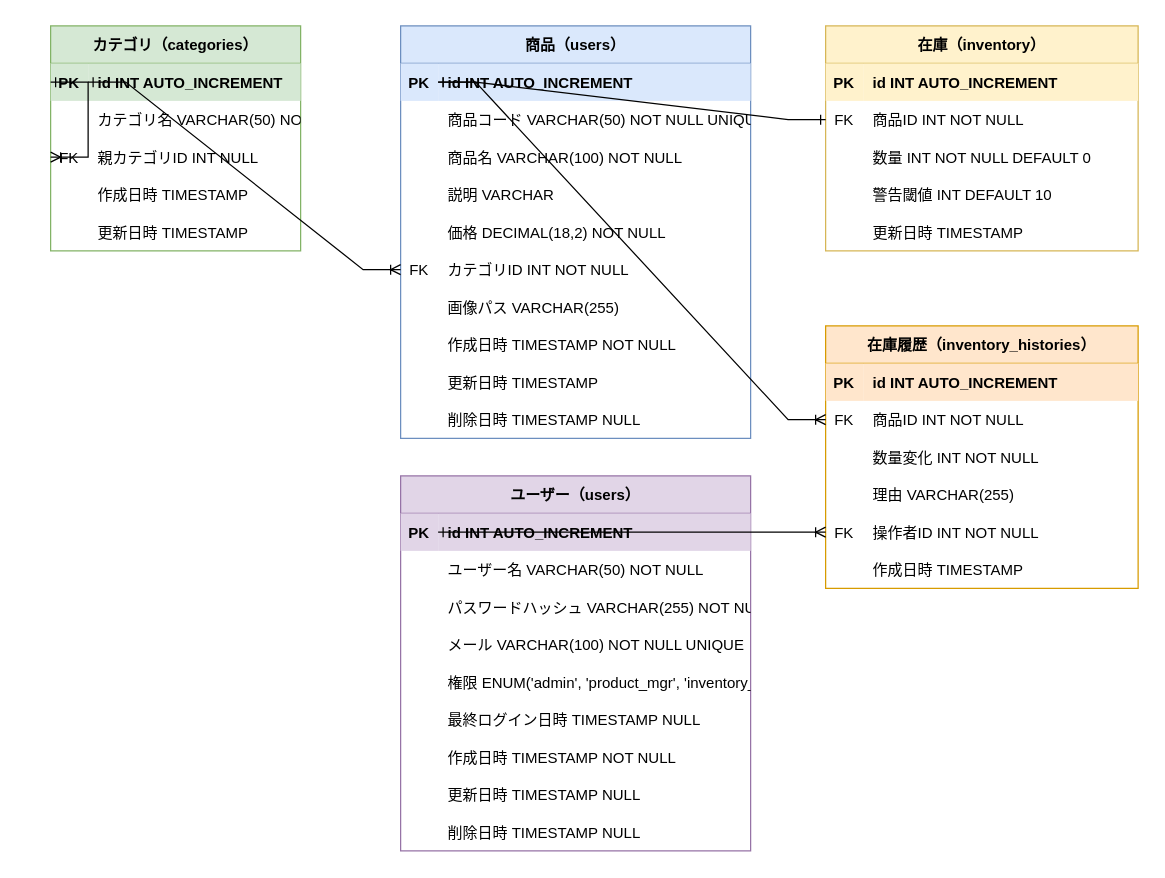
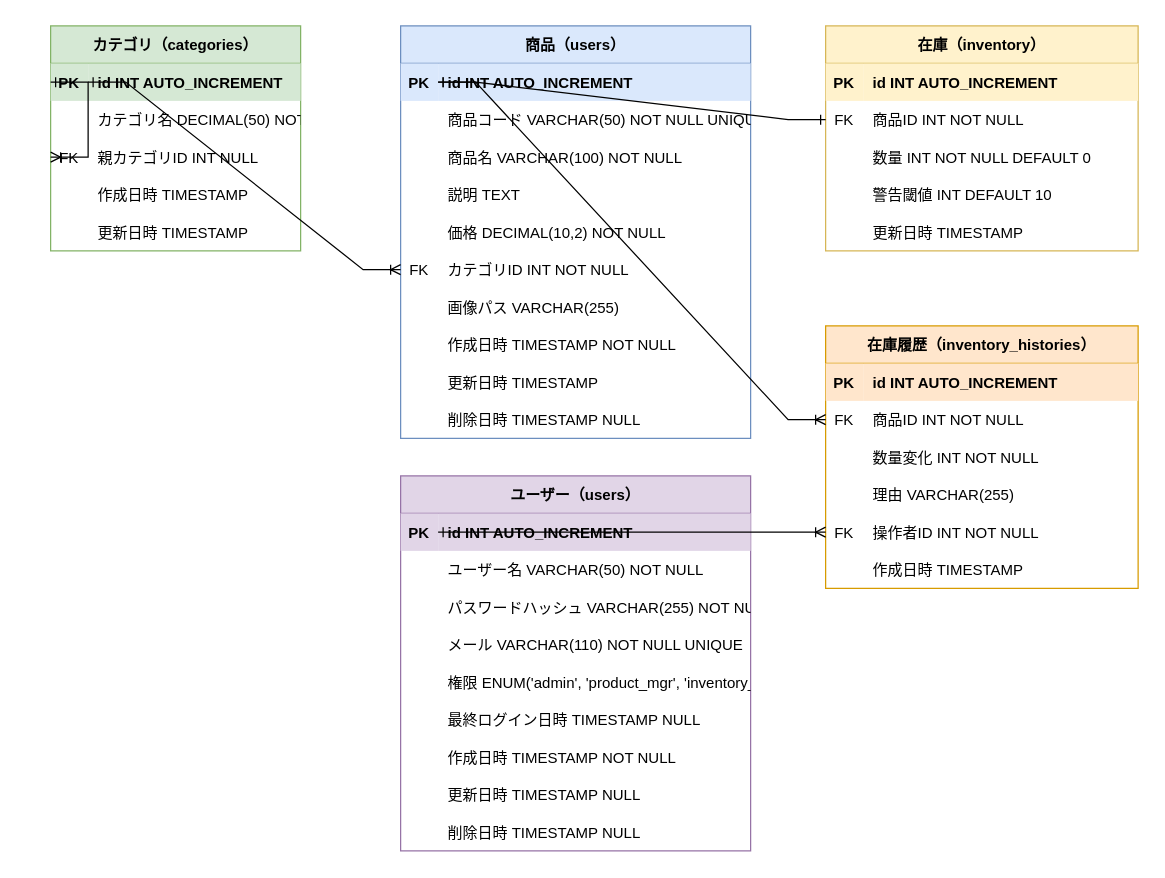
- <mxCell id="27" value="カテゴリ名 VARCHAR(50) NOT NULL" style="shape=partialRectangle;connectable=0;fillColor=none;top=0;left=0;bottom=0;right=0;align=left;spacingLeft=6;overflow=hidden;" parent="23" vertex="1"><mxGeometry x="30" y="60" width="170" height="30" as="geometry" /></mxCell>
+ <mxCell id="27" value="カテゴリ名 DECIMAL(50) NOT NULL" style="shape=partialRectangle;connectable=0;fillColor=none;top=0;left=0;bottom=0;right=0;align=left;spacingLeft=6;overflow=hidden;" parent="23" vertex="1"><mxGeometry x="30" y="60" width="170" height="30" as="geometry" /></mxCell>
- <mxCell id="10" value="説明 VARCHAR" style="shape=partialRectangle;connectable=0;fillColor=none;top=0;left=0;bottom=0;right=0;align=left;spacingLeft=6;overflow=hidden;" parent="2" vertex="1"><mxGeometry x="30" y="120" width="250" height="30" as="geometry" /></mxCell>
+ <mxCell id="10" value="説明 TEXT" style="shape=partialRectangle;connectable=0;fillColor=none;top=0;left=0;bottom=0;right=0;align=left;spacingLeft=6;overflow=hidden;" parent="2" vertex="1"><mxGeometry x="30" y="120" width="250" height="30" as="geometry" /></mxCell>
- <mxCell id="12" value="価格 DECIMAL(18,2) NOT NULL" style="shape=partialRectangle;connectable=0;fillColor=none;top=0;left=0;bottom=0;right=0;align=left;spacingLeft=6;overflow=hidden;" parent="2" vertex="1"><mxGeometry x="30" y="150" width="250" height="30" as="geometry" /></mxCell>
+ <mxCell id="12" value="価格 DECIMAL(10,2) NOT NULL" style="shape=partialRectangle;connectable=0;fillColor=none;top=0;left=0;bottom=0;right=0;align=left;spacingLeft=6;overflow=hidden;" parent="2" vertex="1"><mxGeometry x="30" y="150" width="250" height="30" as="geometry" /></mxCell>
- <mxCell id="66" value="メール VARCHAR(100) NOT NULL UNIQUE" style="shape=partialRectangle;connectable=0;fillColor=none;top=0;left=0;bottom=0;right=0;align=left;spacingLeft=6;overflow=hidden;" parent="58" vertex="1"><mxGeometry x="30" y="120" width="250" height="30" as="geometry" /></mxCell>
+ <mxCell id="66" value="メール VARCHAR(110) NOT NULL UNIQUE" style="shape=partialRectangle;connectable=0;fillColor=none;top=0;left=0;bottom=0;right=0;align=left;spacingLeft=6;overflow=hidden;" parent="58" vertex="1"><mxGeometry x="30" y="120" width="250" height="30" as="geometry" /></mxCell>
